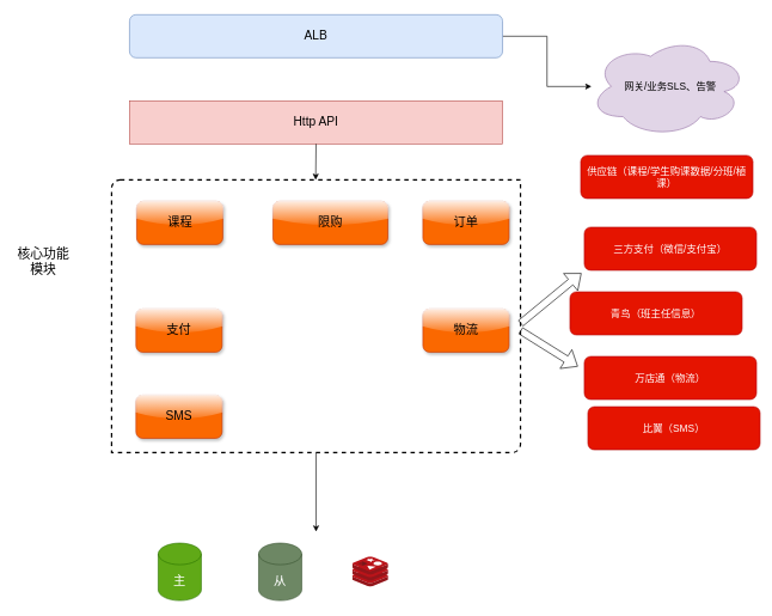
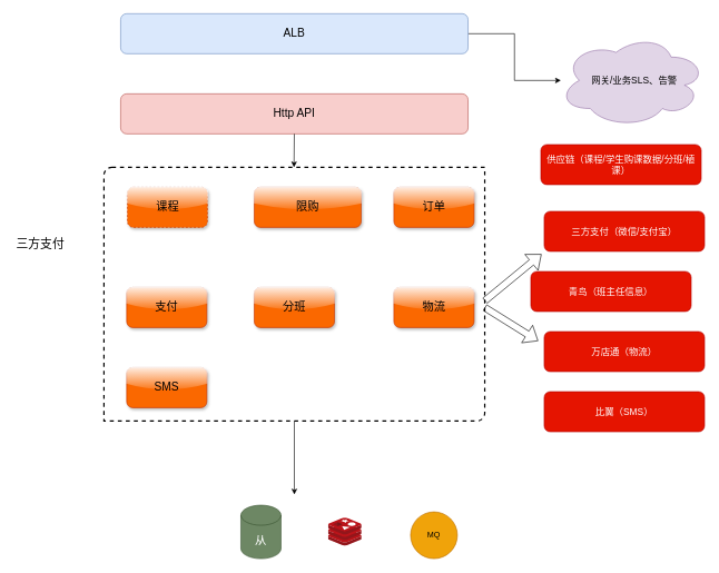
- <mxCell id="12" value="网关/业务SLS、告警" style="ellipse;shape=cloud;whiteSpace=wrap;html=1;fontSize=14;rounded=1;fillColor=#e1d5e7;strokeColor=#9673a6;flipH=1;" vertex="1" parent="1"><mxGeometry x="824" y="50" width="220" height="140" as="geometry" /></mxCell>
+ <mxCell id="12" value="网关/业务SLS、告警" style="ellipse;shape=cloud;whiteSpace=wrap;html=1;fontSize=14;rounded=1;fillColor=#e1d5e7;strokeColor=#9673a6;flipH=1;" vertex="1" parent="1"><mxGeometry x="839" y="50" width="220" height="140" as="geometry" /></mxCell>
- <mxCell id="2" value="Http API" style="whiteSpace=wrap;html=1;flipH=1;flipV=0;fontSize=17;fillColor=#f8cecc;strokeColor=#b85450;rounded=0;" vertex="1" parent="1"><mxGeometry x="180" y="140" width="520" height="60" as="geometry" /></mxCell>
+ <mxCell id="2" value="Http API" style="rounded=1;whiteSpace=wrap;html=1;flipH=1;flipV=0;fontSize=17;fillColor=#f8cecc;strokeColor=#b85450;" vertex="1" parent="1"><mxGeometry x="180" y="140" width="520" height="60" as="geometry" /></mxCell>
- <mxCell id="16" value="课程" style="rounded=1;html=1;flipH=0;flipV=0;fontSize=17;shadow=1;glass=1;fillColor=#fa6800;strokeColor=#C73500;fontColor=#000000;labelBorderColor=none;" vertex="1" parent="1"><mxGeometry x="190" y="280" width="120" height="60" as="geometry" /></mxCell>
+ <mxCell id="16" value="课程" style="rounded=1;html=1;flipH=0;flipV=0;fontSize=17;shadow=1;glass=1;fillColor=#fa6800;strokeColor=#C73500;fontColor=#000000;labelBorderColor=none;dashed=1;" vertex="1" parent="1"><mxGeometry x="190" y="280" width="120" height="60" as="geometry" /></mxCell>
- <mxCell id="11" value="核心功能模块" style="text;html=1;strokeColor=none;fillColor=none;align=center;verticalAlign=middle;whiteSpace=wrap;rounded=1;fontSize=18;" vertex="1" parent="1"><mxGeometry x="20" y="350" width="80" height="30" as="geometry" /></mxCell>
+ <mxCell id="11" value="三方支付" style="text;html=1;strokeColor=none;fillColor=none;align=center;verticalAlign=middle;whiteSpace=wrap;rounded=1;fontSize=18;" vertex="1" parent="1"><mxGeometry x="20" y="350" width="80" height="30" as="geometry" /></mxCell>
+ <mxCell id="20" value="分班" style="rounded=1;whiteSpace=wrap;html=1;flipH=0;flipV=0;fontSize=17;shadow=1;glass=1;fillColor=#fa6800;fontColor=#000000;strokeColor=#C73500;labelBorderColor=none;" vertex="1" parent="1"><mxGeometry x="380" y="430" width="120" height="60" as="geometry" /></mxCell>
- <mxCell id="13" value="比翼（SMS）" style="rounded=1;whiteSpace=wrap;html=1;flipV=0;flipH=1;fontSize=14;fillColor=#e51400;fontColor=#ffffff;strokeColor=#B20000;" vertex="1" parent="1"><mxGeometry x="819" y="566" width="240" height="60" as="geometry" /></mxCell>
+ <mxCell id="13" value="比翼（SMS）" style="rounded=1;whiteSpace=wrap;html=1;flipV=0;flipH=1;fontSize=14;fillColor=#e51400;fontColor=#ffffff;strokeColor=#B20000;" vertex="1" parent="1"><mxGeometry x="814" y="586" width="240" height="60" as="geometry" /></mxCell>
- <mxCell id="3" value="主" style="shape=cylinder3;whiteSpace=wrap;html=1;boundedLbl=1;backgroundOutline=1;size=15;flipH=1;fontSize=17;rounded=1;fillColor=#60a917;fontColor=#ffffff;strokeColor=#2D7600;flipV=0;" vertex="1" parent="1"><mxGeometry x="220" y="756" width="60" height="80" as="geometry" /></mxCell>
+ <mxCell id="27" value="MQ" style="ellipse;whiteSpace=wrap;html=1;aspect=fixed;fillColor=#f0a30a;fontColor=#000000;strokeColor=#BD7000;" vertex="1" parent="1"><mxGeometry x="614" y="766" width="70" height="70" as="geometry" /></mxCell>
